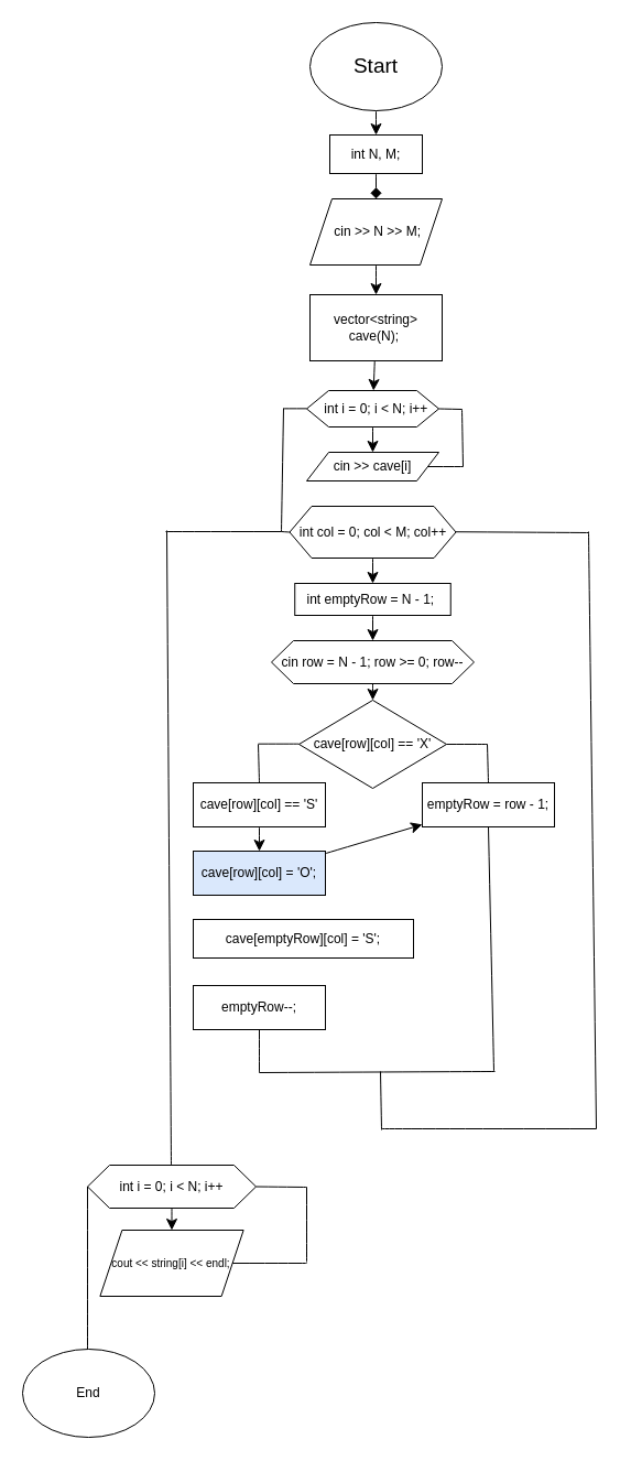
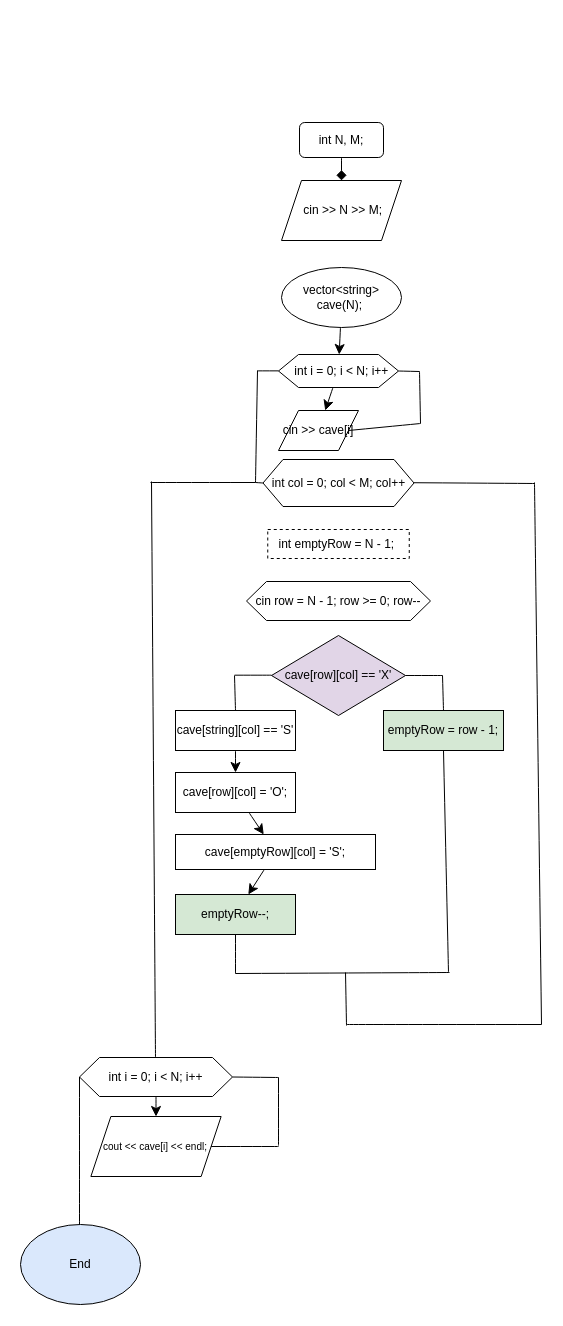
- <mxCell id="3" value="&lt;font style=&quot;font-size: 19px;&quot;&gt;Start&lt;/font&gt;" style="ellipse;whiteSpace=wrap;html=1;" vertex="1" parent="1"><mxGeometry x="281" y="20" width="120" height="80" as="geometry" /></mxCell>
- <mxCell id="2" value="" style="edgeStyle=none;curved=1;rounded=0;orthogonalLoop=1;jettySize=auto;html=1;fontSize=12;startSize=8;endSize=8;" edge="1" parent="1" source="3" target="5"><mxGeometry relative="1" as="geometry" /></mxCell>
- <mxCell id="5" value="int N, M;" style="whiteSpace=wrap;html=1;" vertex="1" parent="1"><mxGeometry x="299" y="122" width="84" height="35" as="geometry" /></mxCell>
+ <mxCell id="5" value="int N, M;" style="whiteSpace=wrap;html=1;rounded=1;" vertex="1" parent="1"><mxGeometry x="299" y="122" width="84" height="35" as="geometry" /></mxCell>
- <mxCell id="6" value="" style="edgeStyle=none;curved=1;rounded=0;orthogonalLoop=1;jettySize=auto;html=1;fontSize=12;startSize=8;endSize=8;" edge="1" parent="1" source="7" target="9"><mxGeometry relative="1" as="geometry" /></mxCell>
- <mxCell id="9" value="vector&amp;lt;string&amp;gt; cave(N);&amp;nbsp;" style="whiteSpace=wrap;html=1;" vertex="1" parent="1"><mxGeometry x="281" y="267" width="120" height="60" as="geometry" /></mxCell>
+ <mxCell id="9" value="vector&amp;lt;string&amp;gt; cave(N);&amp;nbsp;" style="ellipse;whiteSpace=wrap;html=1;" vertex="1" parent="1"><mxGeometry x="281" y="267" width="120" height="60" as="geometry" /></mxCell>
- <mxCell id="12" value="cin &amp;gt;&amp;gt; cave[i]" style="shape=parallelogram;perimeter=parallelogramPerimeter;whiteSpace=wrap;html=1;fixedSize=1;" vertex="1" parent="1"><mxGeometry x="278" y="410" width="120" height="26" as="geometry" /></mxCell>
+ <mxCell id="12" value="cin &amp;gt;&amp;gt; cave[i]" style="shape=parallelogram;perimeter=parallelogramPerimeter;whiteSpace=wrap;html=1;fixedSize=1;" vertex="1" parent="1"><mxGeometry x="278" y="410" width="80" height="40" as="geometry" /></mxCell>
- <mxCell id="16" value="" style="edgeStyle=none;curved=1;rounded=0;orthogonalLoop=1;jettySize=auto;html=1;fontSize=12;startSize=8;endSize=8;" edge="1" parent="1" source="17" target="19"><mxGeometry relative="1" as="geometry" /></mxCell>
- <mxCell id="19" value="int emptyRow = N - 1;&amp;nbsp;" style="whiteSpace=wrap;html=1;" vertex="1" parent="1"><mxGeometry x="267.25" y="529" width="141.5" height="29" as="geometry" /></mxCell>
+ <mxCell id="19" value="int emptyRow = N - 1;&amp;nbsp;" style="whiteSpace=wrap;html=1;dashed=1;" vertex="1" parent="1"><mxGeometry x="267.25" y="529" width="141.5" height="29" as="geometry" /></mxCell>
- <mxCell id="18" value="" style="edgeStyle=none;curved=1;rounded=0;orthogonalLoop=1;jettySize=auto;html=1;fontSize=12;startSize=8;endSize=8;" edge="1" parent="1" source="19" target="21"><mxGeometry relative="1" as="geometry" /></mxCell>
- <mxCell id="20" value="" style="edgeStyle=none;curved=1;rounded=0;orthogonalLoop=1;jettySize=auto;html=1;fontSize=12;startSize=8;endSize=8;" edge="1" parent="1" source="21" target="25"><mxGeometry relative="1" as="geometry" /></mxCell>
- <mxCell id="25" value="cave[row][col] == 'X'" style="rhombus;whiteSpace=wrap;html=1;" vertex="1" parent="1"><mxGeometry x="271" y="635" width="134" height="80" as="geometry" /></mxCell>
+ <mxCell id="25" value="cave[row][col] == 'X'" style="rhombus;whiteSpace=wrap;html=1;fillColor=#e1d5e7;" vertex="1" parent="1"><mxGeometry x="271" y="635" width="134" height="80" as="geometry" /></mxCell>
- <mxCell id="31" value="cave[row][col] == 'S'" style="rounded=0;whiteSpace=wrap;html=1;" vertex="1" parent="1"><mxGeometry x="175" y="710" width="120" height="40" as="geometry" /></mxCell>
+ <mxCell id="31" value="cave[string][col] == 'S'" style="rounded=0;whiteSpace=wrap;html=1;" vertex="1" parent="1"><mxGeometry x="175" y="710" width="120" height="40" as="geometry" /></mxCell>
- <mxCell id="27" value="emptyRow = row - 1;" style="rounded=0;whiteSpace=wrap;html=1;" vertex="1" parent="1"><mxGeometry x="383" y="710" width="120" height="40" as="geometry" /></mxCell>
+ <mxCell id="27" value="emptyRow = row - 1;" style="rounded=0;whiteSpace=wrap;html=1;fillColor=#d5e8d4;" vertex="1" parent="1"><mxGeometry x="383" y="710" width="120" height="40" as="geometry" /></mxCell>
- <mxCell id="33" value="" style="edgeStyle=none;curved=1;rounded=0;orthogonalLoop=1;jettySize=auto;html=1;fontSize=12;startSize=8;endSize=8;" edge="1" parent="1" source="34" target="27"><mxGeometry relative="1" as="geometry" /></mxCell>
+ <mxCell id="33" value="" style="edgeStyle=none;curved=1;rounded=0;orthogonalLoop=1;jettySize=auto;html=1;fontSize=12;startSize=8;endSize=8;" edge="1" parent="1" source="34" target="36"><mxGeometry relative="1" as="geometry" /></mxCell>
- <mxCell id="34" value="cave[row][col] = 'O';" style="rounded=0;whiteSpace=wrap;html=1;fillColor=#dae8fc;" vertex="1" parent="1"><mxGeometry x="175" y="772" width="120" height="40" as="geometry" /></mxCell>
+ <mxCell id="34" value="cave[row][col] = 'O';" style="rounded=0;whiteSpace=wrap;html=1;" vertex="1" parent="1"><mxGeometry x="175" y="772" width="120" height="40" as="geometry" /></mxCell>
+ <mxCell id="35" value="" style="edgeStyle=none;curved=1;rounded=0;orthogonalLoop=1;jettySize=auto;html=1;fontSize=12;startSize=8;endSize=8;" edge="1" parent="1" source="36" target="37"><mxGeometry relative="1" as="geometry" /></mxCell>
- <mxCell id="37" value="emptyRow--;" style="rounded=0;whiteSpace=wrap;html=1;" vertex="1" parent="1"><mxGeometry x="175" y="894" width="120" height="40" as="geometry" /></mxCell>
+ <mxCell id="37" value="emptyRow--;" style="rounded=0;whiteSpace=wrap;html=1;fillColor=#d5e8d4;" vertex="1" parent="1"><mxGeometry x="175" y="894" width="120" height="40" as="geometry" /></mxCell>
- <mxCell id="49" value="&lt;font style=&quot;font-size: 10px;&quot;&gt;cout &amp;lt;&amp;lt; string[i] &amp;lt;&amp;lt; endl;&lt;/font&gt;" style="shape=parallelogram;perimeter=parallelogramPerimeter;whiteSpace=wrap;html=1;fixedSize=1;" vertex="1" parent="1"><mxGeometry x="90.38" y="1116" width="130.25" height="60" as="geometry" /></mxCell>
+ <mxCell id="49" value="&lt;font style=&quot;font-size: 10px;&quot;&gt;cout &amp;lt;&amp;lt; cave[i] &amp;lt;&amp;lt; endl;&lt;/font&gt;" style="shape=parallelogram;perimeter=parallelogramPerimeter;whiteSpace=wrap;html=1;fixedSize=1;" vertex="1" parent="1"><mxGeometry x="90.38" y="1116" width="130.25" height="60" as="geometry" /></mxCell>
- <mxCell id="54" value="End" style="ellipse;whiteSpace=wrap;html=1;" vertex="1" parent="1"><mxGeometry x="20" y="1224" width="120" height="80" as="geometry" /></mxCell>
+ <mxCell id="54" value="End" style="ellipse;whiteSpace=wrap;html=1;fillColor=#dae8fc;" vertex="1" parent="1"><mxGeometry x="20" y="1224" width="120" height="80" as="geometry" /></mxCell>
